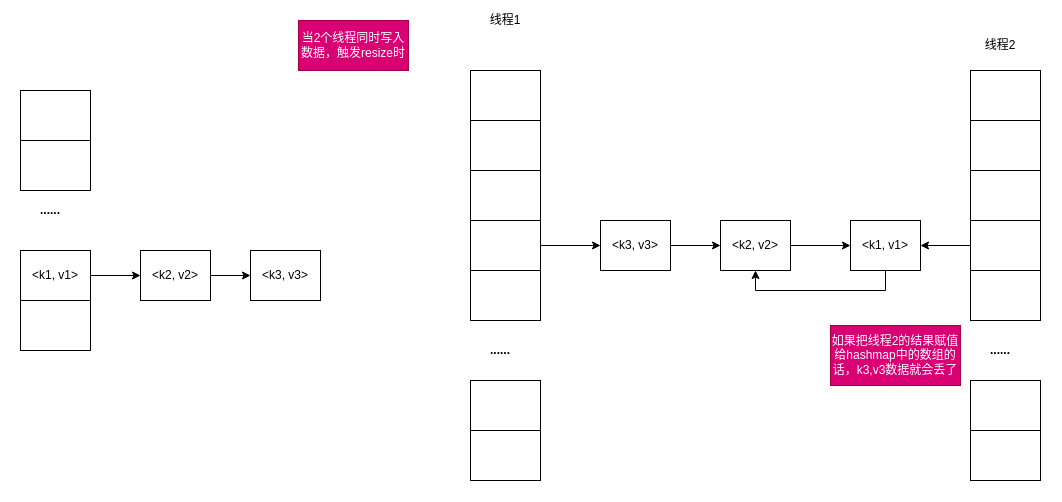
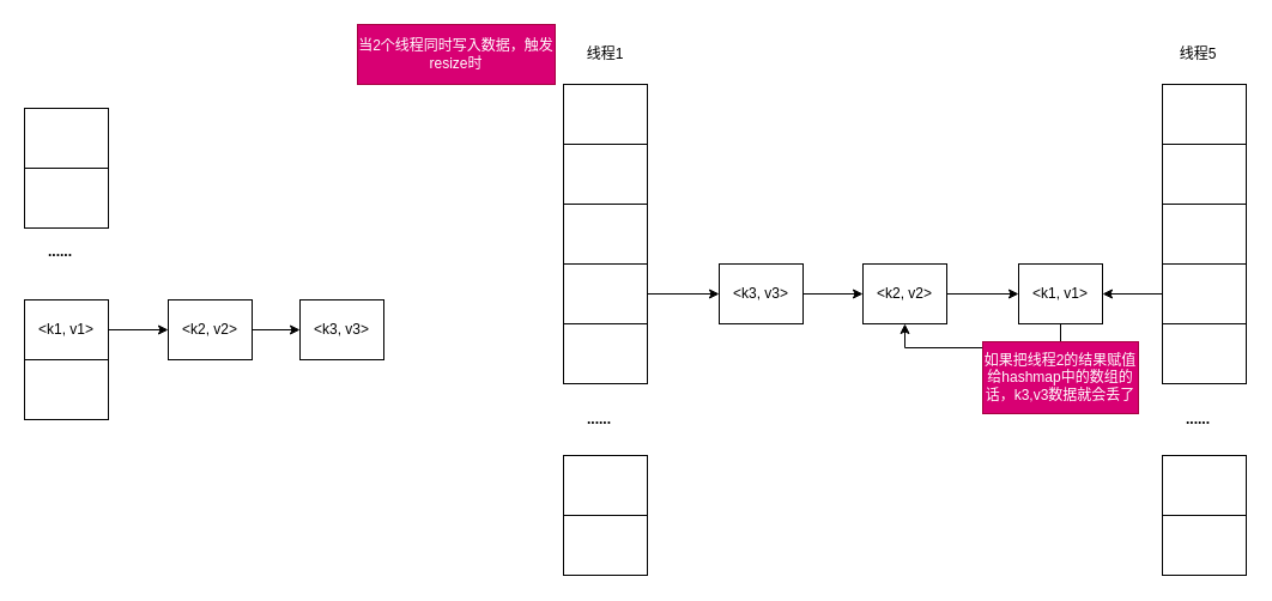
- <mxCell id="36" value="线程1" style="text;html=1;strokeColor=none;fillColor=none;align=center;verticalAlign=middle;whiteSpace=wrap;rounded=0;" vertex="1" parent="1"><mxGeometry x="485" y="10" width="40" height="20" as="geometry" /></mxCell>
+ <mxCell id="36" value="线程1" style="text;html=1;strokeColor=none;fillColor=none;align=center;verticalAlign=middle;whiteSpace=wrap;rounded=0;" vertex="1" parent="1"><mxGeometry x="485" y="35" width="40" height="20" as="geometry" /></mxCell>
- <mxCell id="11" value="当2个线程同时写入数据，触发resize时" style="text;html=1;strokeColor=#A50040;fillColor=#d80073;align=center;verticalAlign=middle;whiteSpace=wrap;rounded=0;fontColor=#ffffff;" vertex="1" parent="1"><mxGeometry x="298" y="20" width="110" height="50" as="geometry" /></mxCell>
+ <mxCell id="11" value="当2个线程同时写入数据，触发resize时" style="text;html=1;strokeColor=#A50040;fillColor=#d80073;align=center;verticalAlign=middle;whiteSpace=wrap;rounded=0;fontColor=#ffffff;" vertex="1" parent="1"><mxGeometry x="298" y="20" width="165" height="50" as="geometry" /></mxCell>
- <mxCell id="37" value="线程2" style="text;html=1;strokeColor=none;fillColor=none;align=center;verticalAlign=middle;whiteSpace=wrap;rounded=0;" vertex="1" parent="1"><mxGeometry x="980" y="35" width="40" height="20" as="geometry" /></mxCell>
+ <mxCell id="37" value="线程5" style="text;html=1;strokeColor=none;fillColor=none;align=center;verticalAlign=middle;whiteSpace=wrap;rounded=0;" vertex="1" parent="1"><mxGeometry x="980" y="35" width="40" height="20" as="geometry" /></mxCell>
- <mxCell id="38" value="如果把线程2的结果赋值给hashmap中的数组的话，k3,v3数据就会丢了" style="text;html=1;strokeColor=#A50040;fillColor=#d80073;align=center;verticalAlign=middle;whiteSpace=wrap;rounded=0;fontColor=#ffffff;" vertex="1" parent="1"><mxGeometry x="830" y="325" width="130" height="60" as="geometry" /></mxCell>
+ <mxCell id="38" value="如果把线程2的结果赋值给hashmap中的数组的话，k3,v3数据就会丢了" style="text;html=1;strokeColor=#A50040;fillColor=#d80073;align=center;verticalAlign=middle;whiteSpace=wrap;rounded=0;fontColor=#ffffff;" vertex="1" parent="1"><mxGeometry x="820" y="285" width="130" height="60" as="geometry" /></mxCell>
